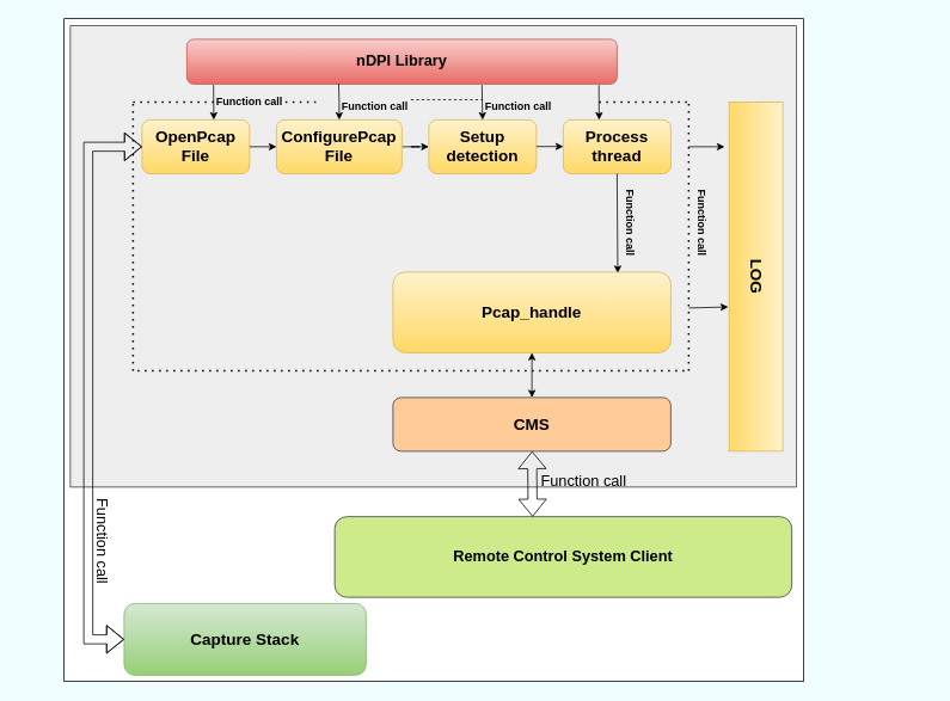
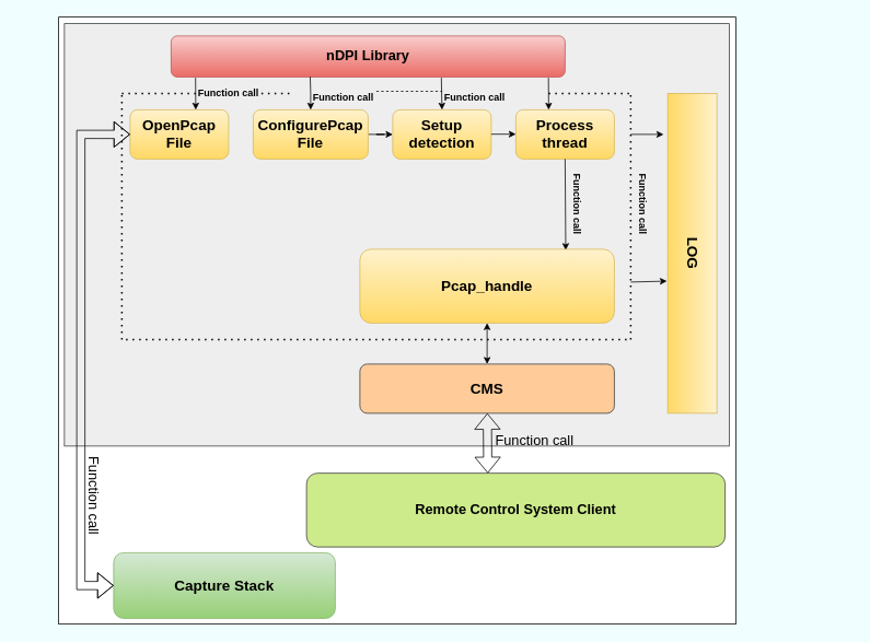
- <mxCell id="13" value="" style="endArrow=classic;html=1;rounded=0;entryX=0;entryY=0.5;entryDx=0;entryDy=0;exitX=1;exitY=0.5;exitDx=0;exitDy=0;" edge="1" parent="1" source="6" target="8"><mxGeometry width="50" height="50" relative="1" as="geometry"><mxPoint x="278" y="203" as="sourcePoint" /><mxPoint x="328" y="153" as="targetPoint" /></mxGeometry></mxCell>
